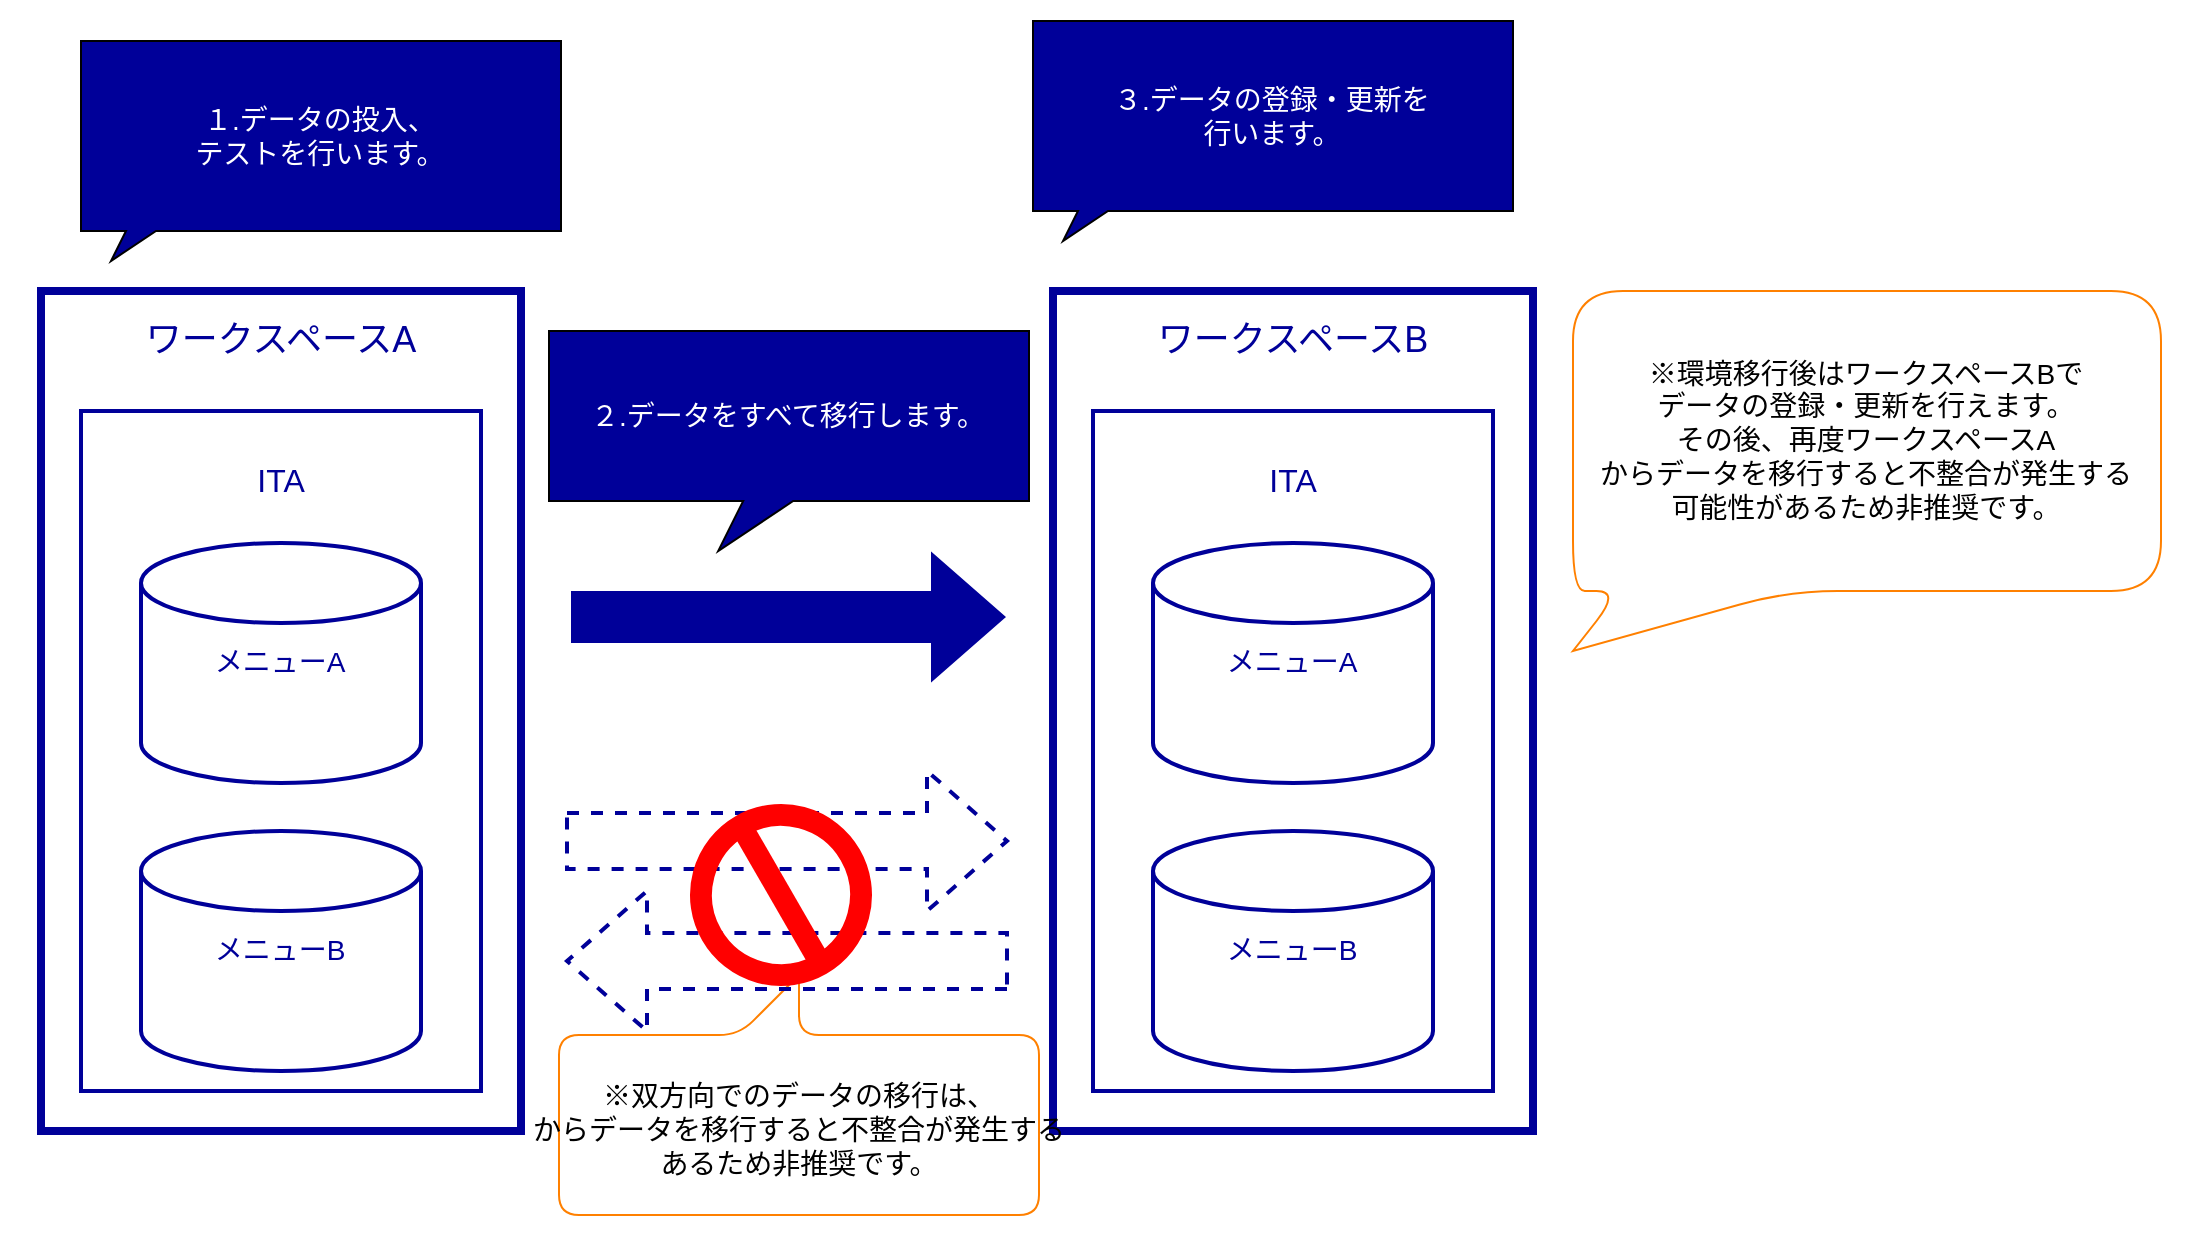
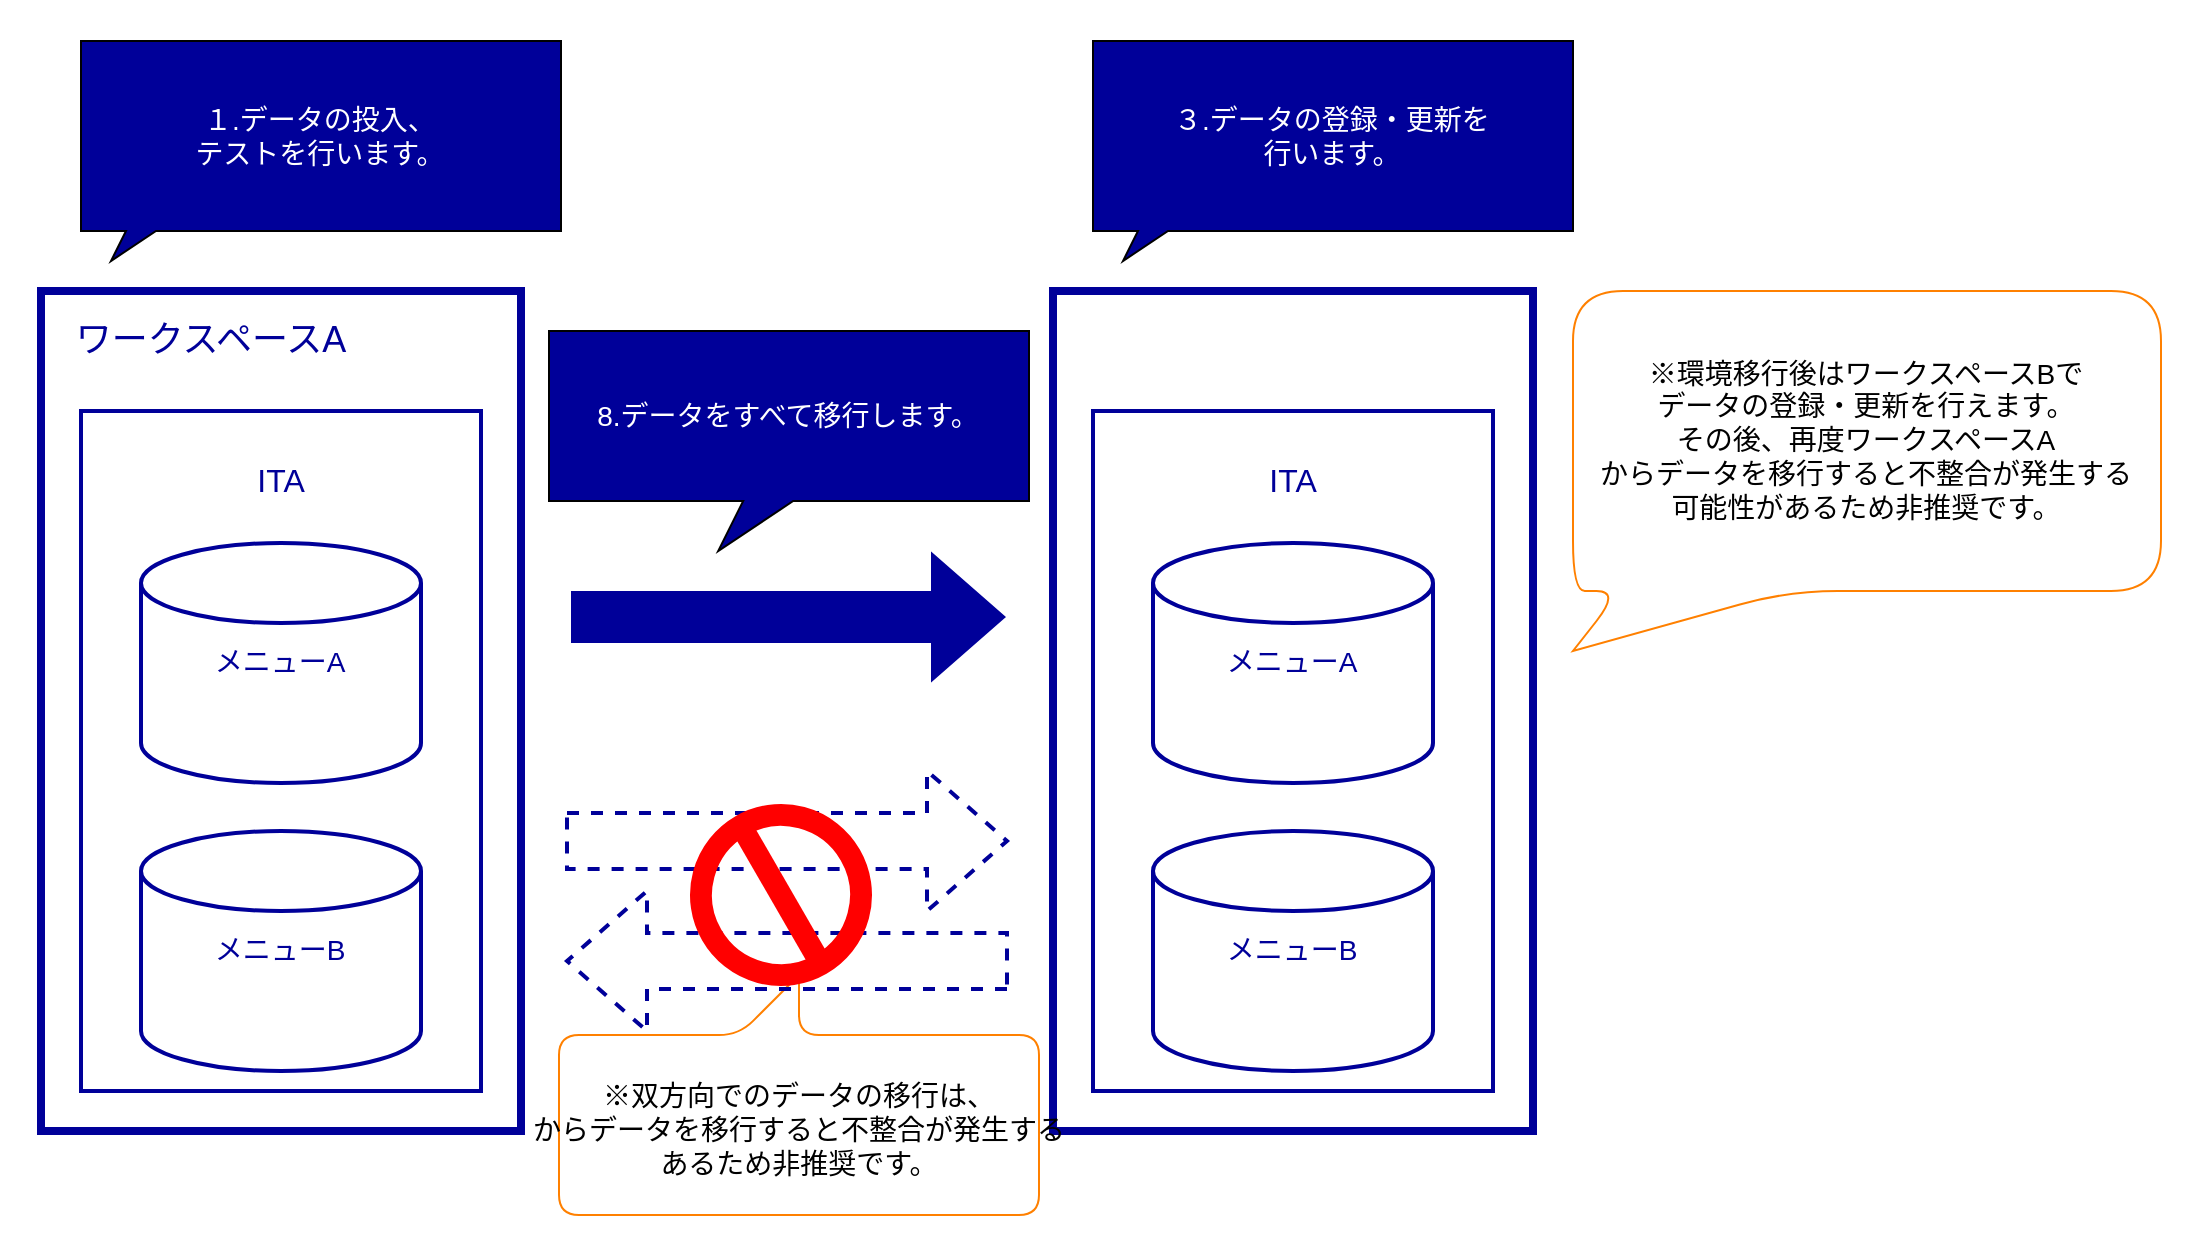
- <mxCell id="17" value="３.データの登録・更新を&lt;br&gt;行います。" style="whiteSpace=wrap;html=1;shape=mxgraph.basic.rectCallout;dx=30;dy=15;boundedLbl=1;fillColor=#000099;fontColor=#FFFFFF;fontSize=14;" parent="1" vertex="1"><mxGeometry x="516" y="10" width="240" height="110" as="geometry" /></mxCell>
+ <mxCell id="17" value="３.データの登録・更新を&lt;br&gt;行います。" style="whiteSpace=wrap;html=1;shape=mxgraph.basic.rectCallout;dx=30;dy=15;boundedLbl=1;fillColor=#000099;fontColor=#FFFFFF;fontSize=14;" parent="1" vertex="1"><mxGeometry x="546" y="20" width="240" height="110" as="geometry" /></mxCell>
- <mxCell id="4" value="ワークスペースA" style="text;html=1;align=center;verticalAlign=middle;resizable=0;points=[];autosize=1;strokeColor=none;fillColor=none;fontSize=18;fontColor=#000099;" parent="1" vertex="1"><mxGeometry x="60" y="150" width="160" height="40" as="geometry" /></mxCell>
+ <mxCell id="4" value="ワークスペースA" style="text;html=1;align=center;verticalAlign=middle;resizable=0;points=[];autosize=1;strokeColor=none;fillColor=none;fontSize=18;fontColor=#000099;" parent="1" vertex="1"><mxGeometry x="25" y="150" width="160" height="40" as="geometry" /></mxCell>
- <mxCell id="12" value="ワークスペースB" style="text;html=1;align=center;verticalAlign=middle;resizable=0;points=[];autosize=1;strokeColor=none;fillColor=none;fontSize=18;fontColor=#000099;" parent="1" vertex="1"><mxGeometry x="566" y="150" width="160" height="40" as="geometry" /></mxCell>
- <mxCell id="16" value="２.データをすべて移行します。" style="whiteSpace=wrap;html=1;shape=mxgraph.basic.rectCallout;dx=109.6;dy=25;boundedLbl=1;fillColor=#000099;fontColor=#FFFFFF;fontSize=14;" parent="1" vertex="1"><mxGeometry x="274" y="165" width="240" height="110" as="geometry" /></mxCell>
+ <mxCell id="16" value="8.データをすべて移行します。" style="whiteSpace=wrap;html=1;shape=mxgraph.basic.rectCallout;dx=109.6;dy=25;boundedLbl=1;fillColor=#000099;fontColor=#FFFFFF;fontSize=14;" parent="1" vertex="1"><mxGeometry x="274" y="165" width="240" height="110" as="geometry" /></mxCell>
